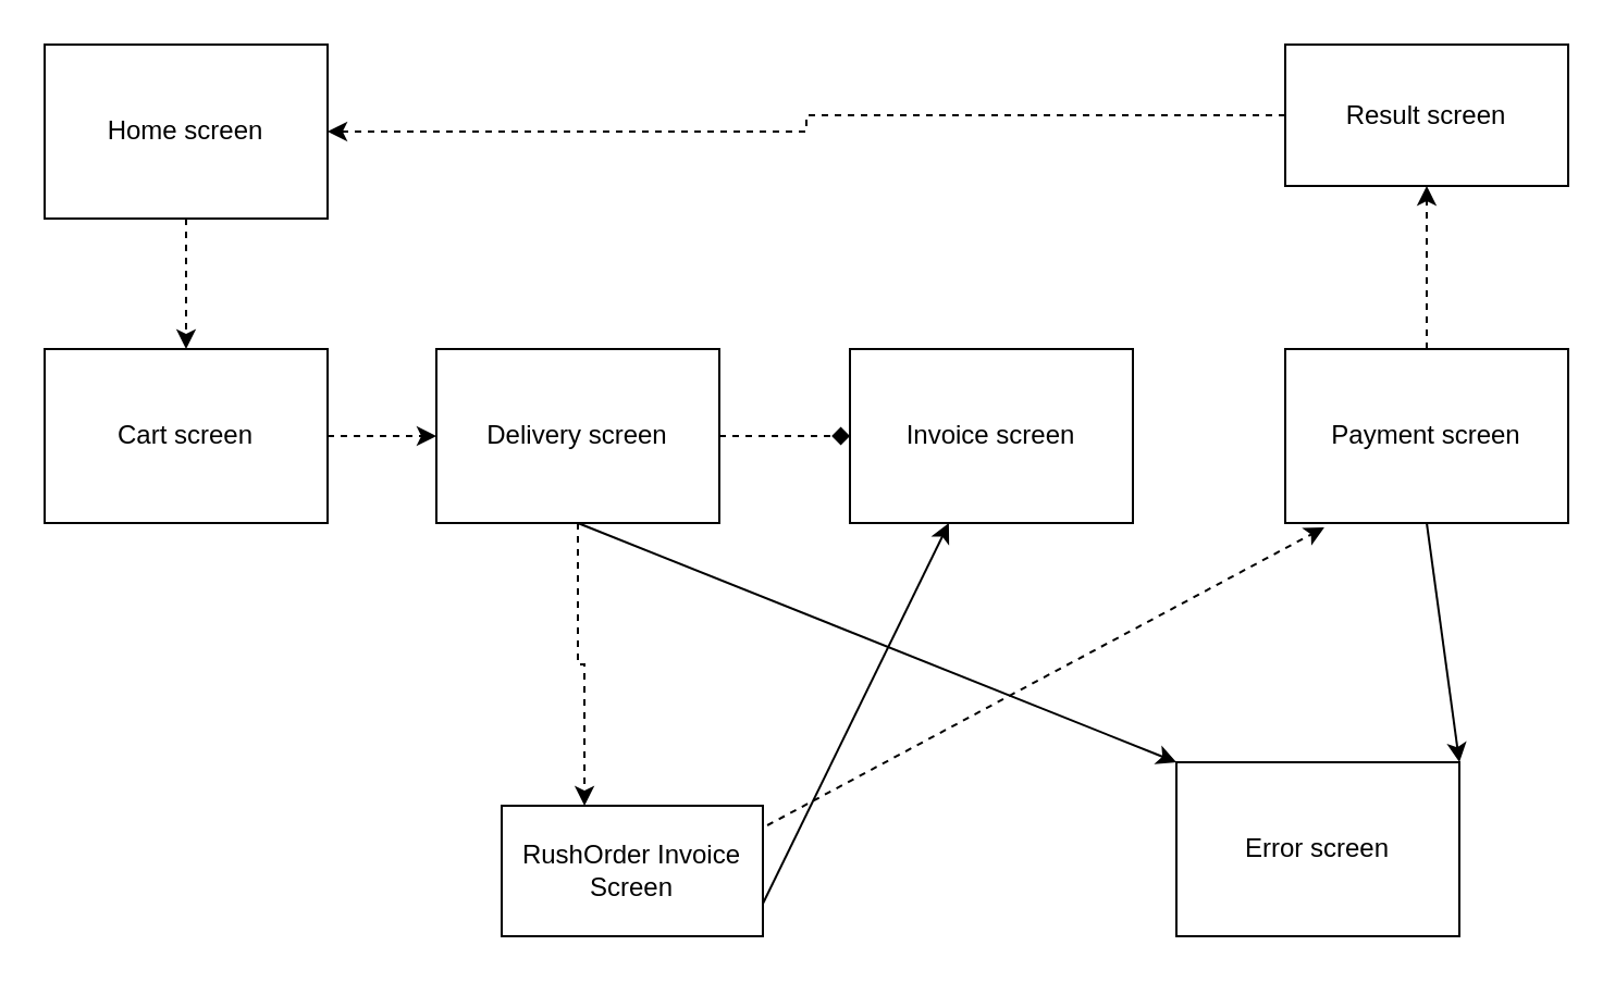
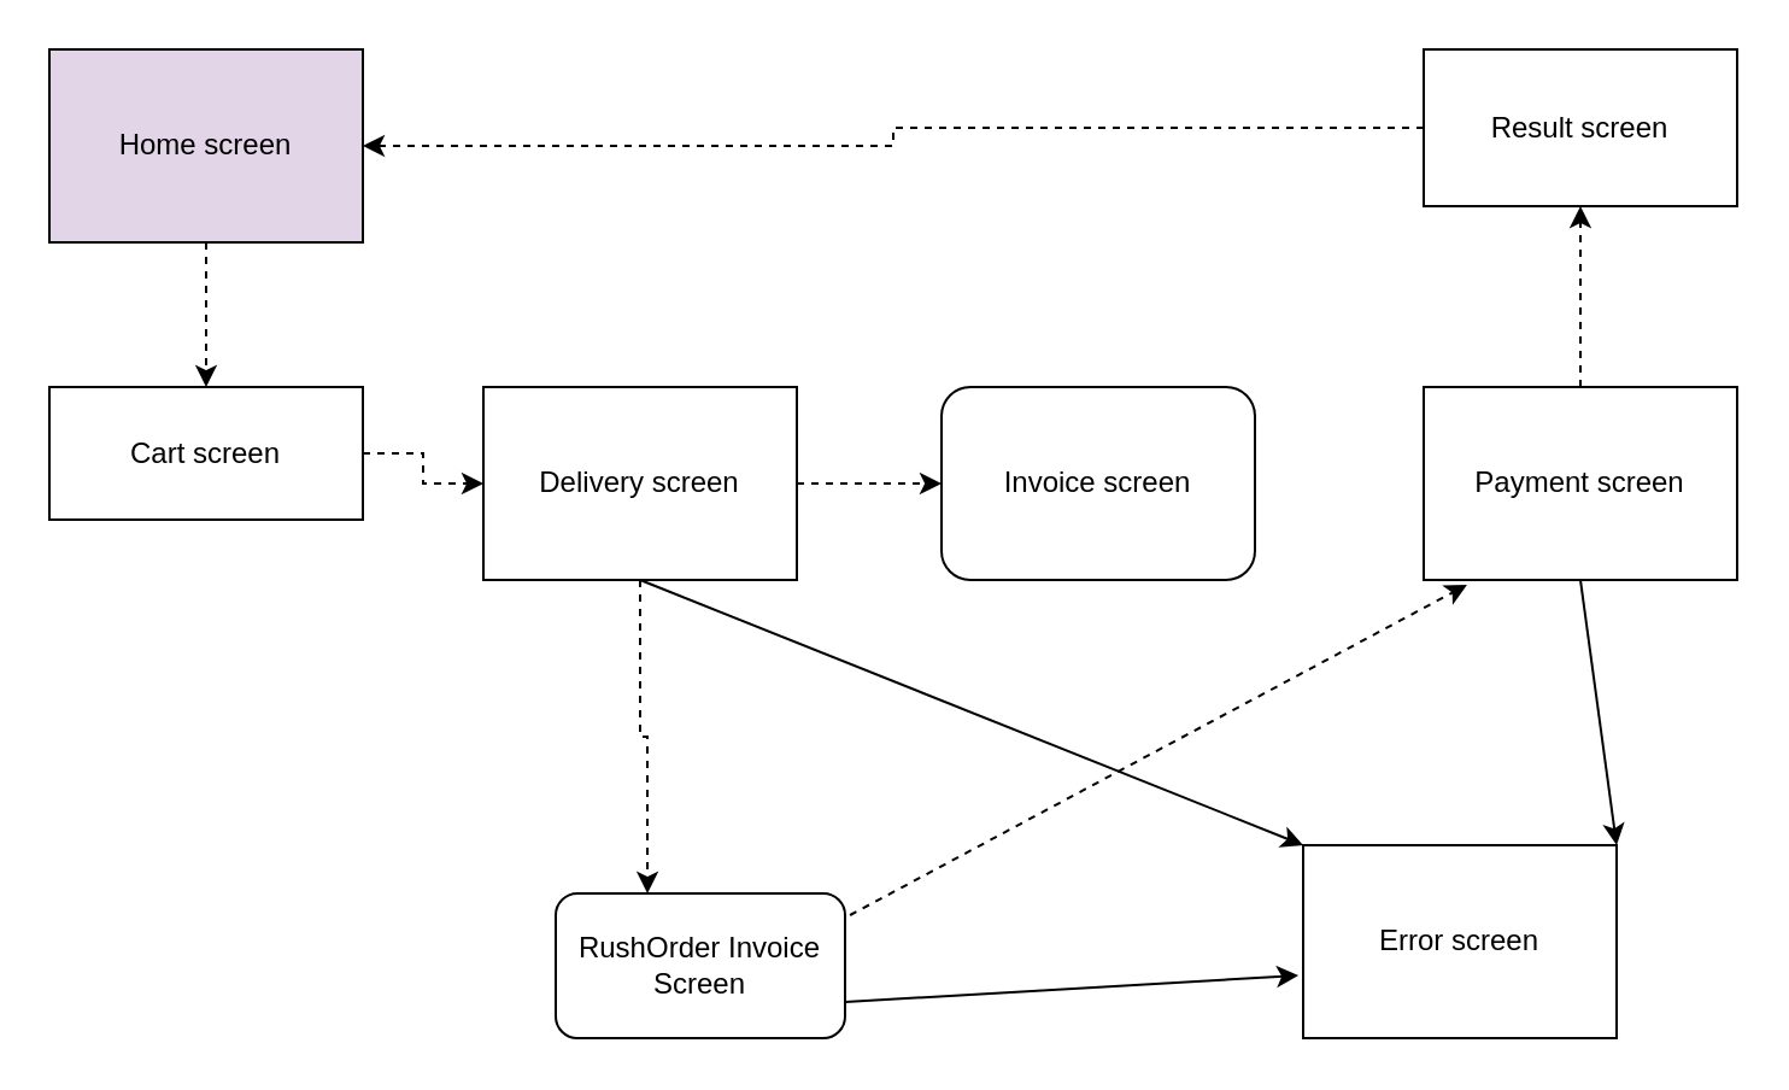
- <mxCell id="3" value="Home screen" style="rounded=0;whiteSpace=wrap;html=1;" vertex="1" parent="1"><mxGeometry x="20" y="20" width="130" height="80" as="geometry" /></mxCell>
+ <mxCell id="3" value="Home screen" style="rounded=0;whiteSpace=wrap;html=1;fillColor=#e1d5e7;" vertex="1" parent="1"><mxGeometry x="20" y="20" width="130" height="80" as="geometry" /></mxCell>
- <mxCell id="5" value="Cart screen" style="rounded=0;whiteSpace=wrap;html=1;" vertex="1" parent="1"><mxGeometry x="20" y="160" width="130" height="80" as="geometry" /></mxCell>
+ <mxCell id="5" value="Cart screen" style="rounded=0;whiteSpace=wrap;html=1;" vertex="1" parent="1"><mxGeometry x="20" y="160" width="130" height="55" as="geometry" /></mxCell>
- <mxCell id="6" style="edgeStyle=orthogonalEdgeStyle;rounded=0;orthogonalLoop=1;jettySize=auto;html=1;entryX=0;entryY=0.5;entryDx=0;entryDy=0;dashed=1;endArrow=diamond;" edge="1" parent="1" source="8" target="9"><mxGeometry relative="1" as="geometry" /></mxCell>
+ <mxCell id="6" style="edgeStyle=orthogonalEdgeStyle;rounded=0;orthogonalLoop=1;jettySize=auto;html=1;entryX=0;entryY=0.5;entryDx=0;entryDy=0;dashed=1;" edge="1" parent="1" source="8" target="9"><mxGeometry relative="1" as="geometry" /></mxCell>
- <mxCell id="9" value="Invoice screen" style="rounded=0;whiteSpace=wrap;html=1;" vertex="1" parent="1"><mxGeometry x="390" y="160" width="130" height="80" as="geometry" /></mxCell>
+ <mxCell id="9" value="Invoice screen" style="whiteSpace=wrap;html=1;rounded=1;" vertex="1" parent="1"><mxGeometry x="390" y="160" width="130" height="80" as="geometry" /></mxCell>
- <mxCell id="18" value="" style="endArrow=classic;html=1;rounded=0;exitX=1;exitY=0.75;exitDx=0;exitDy=0;" edge="1" parent="1" source="17" target="9"><mxGeometry width="50" height="50" relative="1" as="geometry"><mxPoint x="390" y="350" as="sourcePoint" /><mxPoint x="440" y="300" as="targetPoint" /></mxGeometry></mxCell>
+ <mxCell id="18" value="" style="endArrow=classic;html=1;rounded=0;exitX=1;exitY=0.75;exitDx=0;exitDy=0;entryX=-0.015;entryY=0.675;entryDx=0;entryDy=0;entryPerimeter=0;" edge="1" parent="1" source="17" target="14"><mxGeometry width="50" height="50" relative="1" as="geometry"><mxPoint x="390" y="350" as="sourcePoint" /><mxPoint x="440" y="300" as="targetPoint" /></mxGeometry></mxCell>
- <mxCell id="17" value="RushOrder Invoice Screen" style="rounded=0;whiteSpace=wrap;html=1;" vertex="1" parent="1"><mxGeometry x="230" y="370" width="120" height="60" as="geometry" /></mxCell>
+ <mxCell id="17" value="RushOrder Invoice Screen" style="whiteSpace=wrap;html=1;rounded=1;" vertex="1" parent="1"><mxGeometry x="230" y="370" width="120" height="60" as="geometry" /></mxCell>
